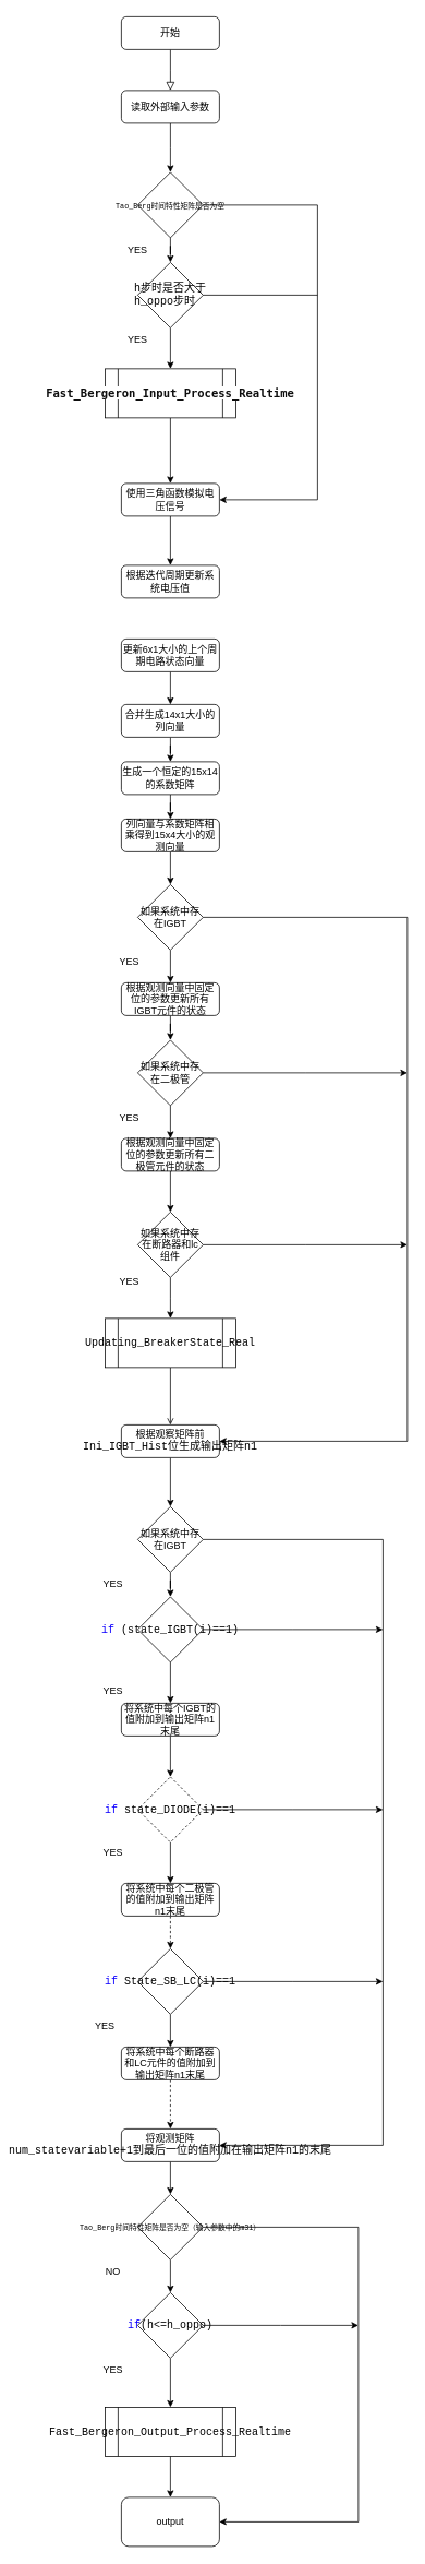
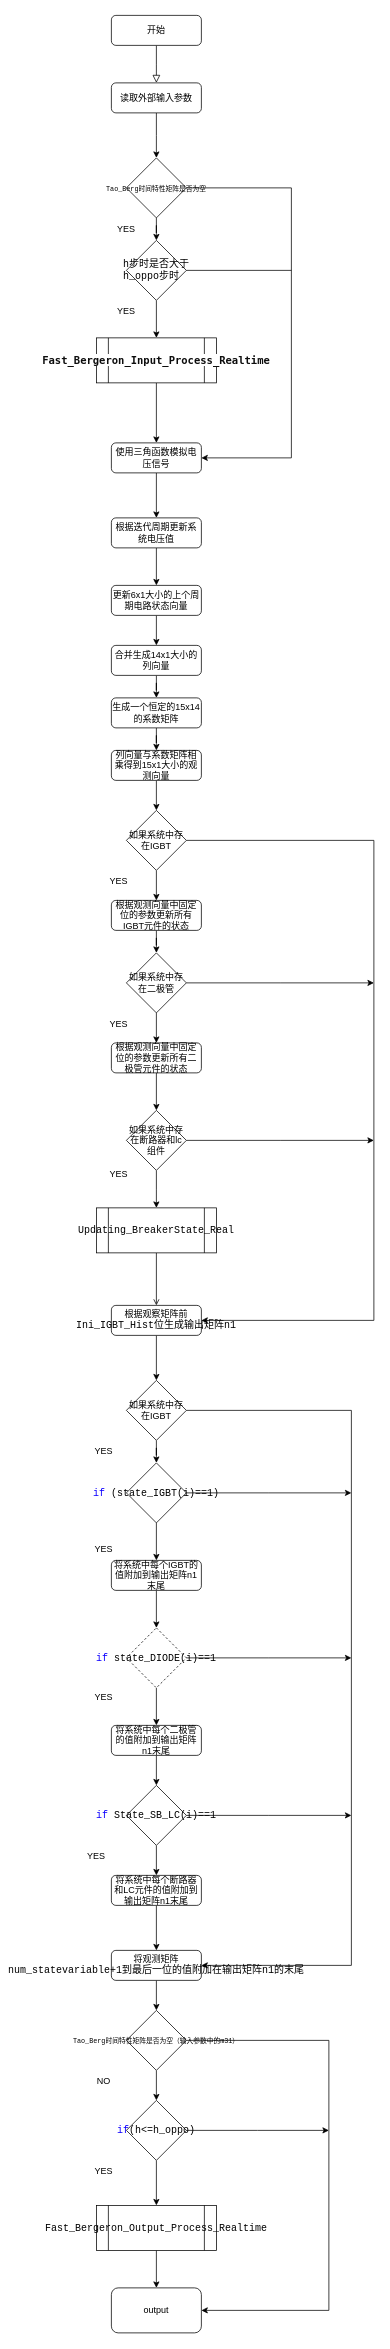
+ <mxCell id="18" value="" style="edgeStyle=orthogonalEdgeStyle;rounded=0;orthogonalLoop=1;jettySize=auto;html=1;" edge="1" parent="1" source="19" target="21"><mxGeometry relative="1" as="geometry" /></mxCell>
- <mxCell id="27" value="列向量与系数矩阵相乘得到15x4大小的观测向量" style="rounded=1;whiteSpace=wrap;html=1;fontSize=12;glass=0;strokeWidth=1;shadow=0;" vertex="1" parent="1"><mxGeometry x="70" y="1000" width="120" height="40" as="geometry" /></mxCell>
+ <mxCell id="27" value="列向量与系数矩阵相乘得到15x1大小的观测向量" style="rounded=1;whiteSpace=wrap;html=1;fontSize=12;glass=0;strokeWidth=1;shadow=0;" vertex="1" parent="1"><mxGeometry x="70" y="1000" width="120" height="40" as="geometry" /></mxCell>
- <mxCell id="59" value="" style="edgeStyle=orthogonalEdgeStyle;rounded=0;orthogonalLoop=1;jettySize=auto;html=1;dashed=1;" edge="1" parent="1" source="60" target="63"><mxGeometry relative="1" as="geometry" /></mxCell>
+ <mxCell id="59" value="" style="edgeStyle=orthogonalEdgeStyle;rounded=0;orthogonalLoop=1;jettySize=auto;html=1;" edge="1" parent="1" source="60" target="63"><mxGeometry relative="1" as="geometry" /></mxCell>
- <mxCell id="64" value="" style="edgeStyle=orthogonalEdgeStyle;rounded=0;orthogonalLoop=1;jettySize=auto;html=1;dashed=1;" edge="1" parent="1" source="65" target="67"><mxGeometry relative="1" as="geometry" /></mxCell>
+ <mxCell id="64" value="" style="edgeStyle=orthogonalEdgeStyle;rounded=0;orthogonalLoop=1;jettySize=auto;html=1;" edge="1" parent="1" source="65" target="67"><mxGeometry relative="1" as="geometry" /></mxCell>
